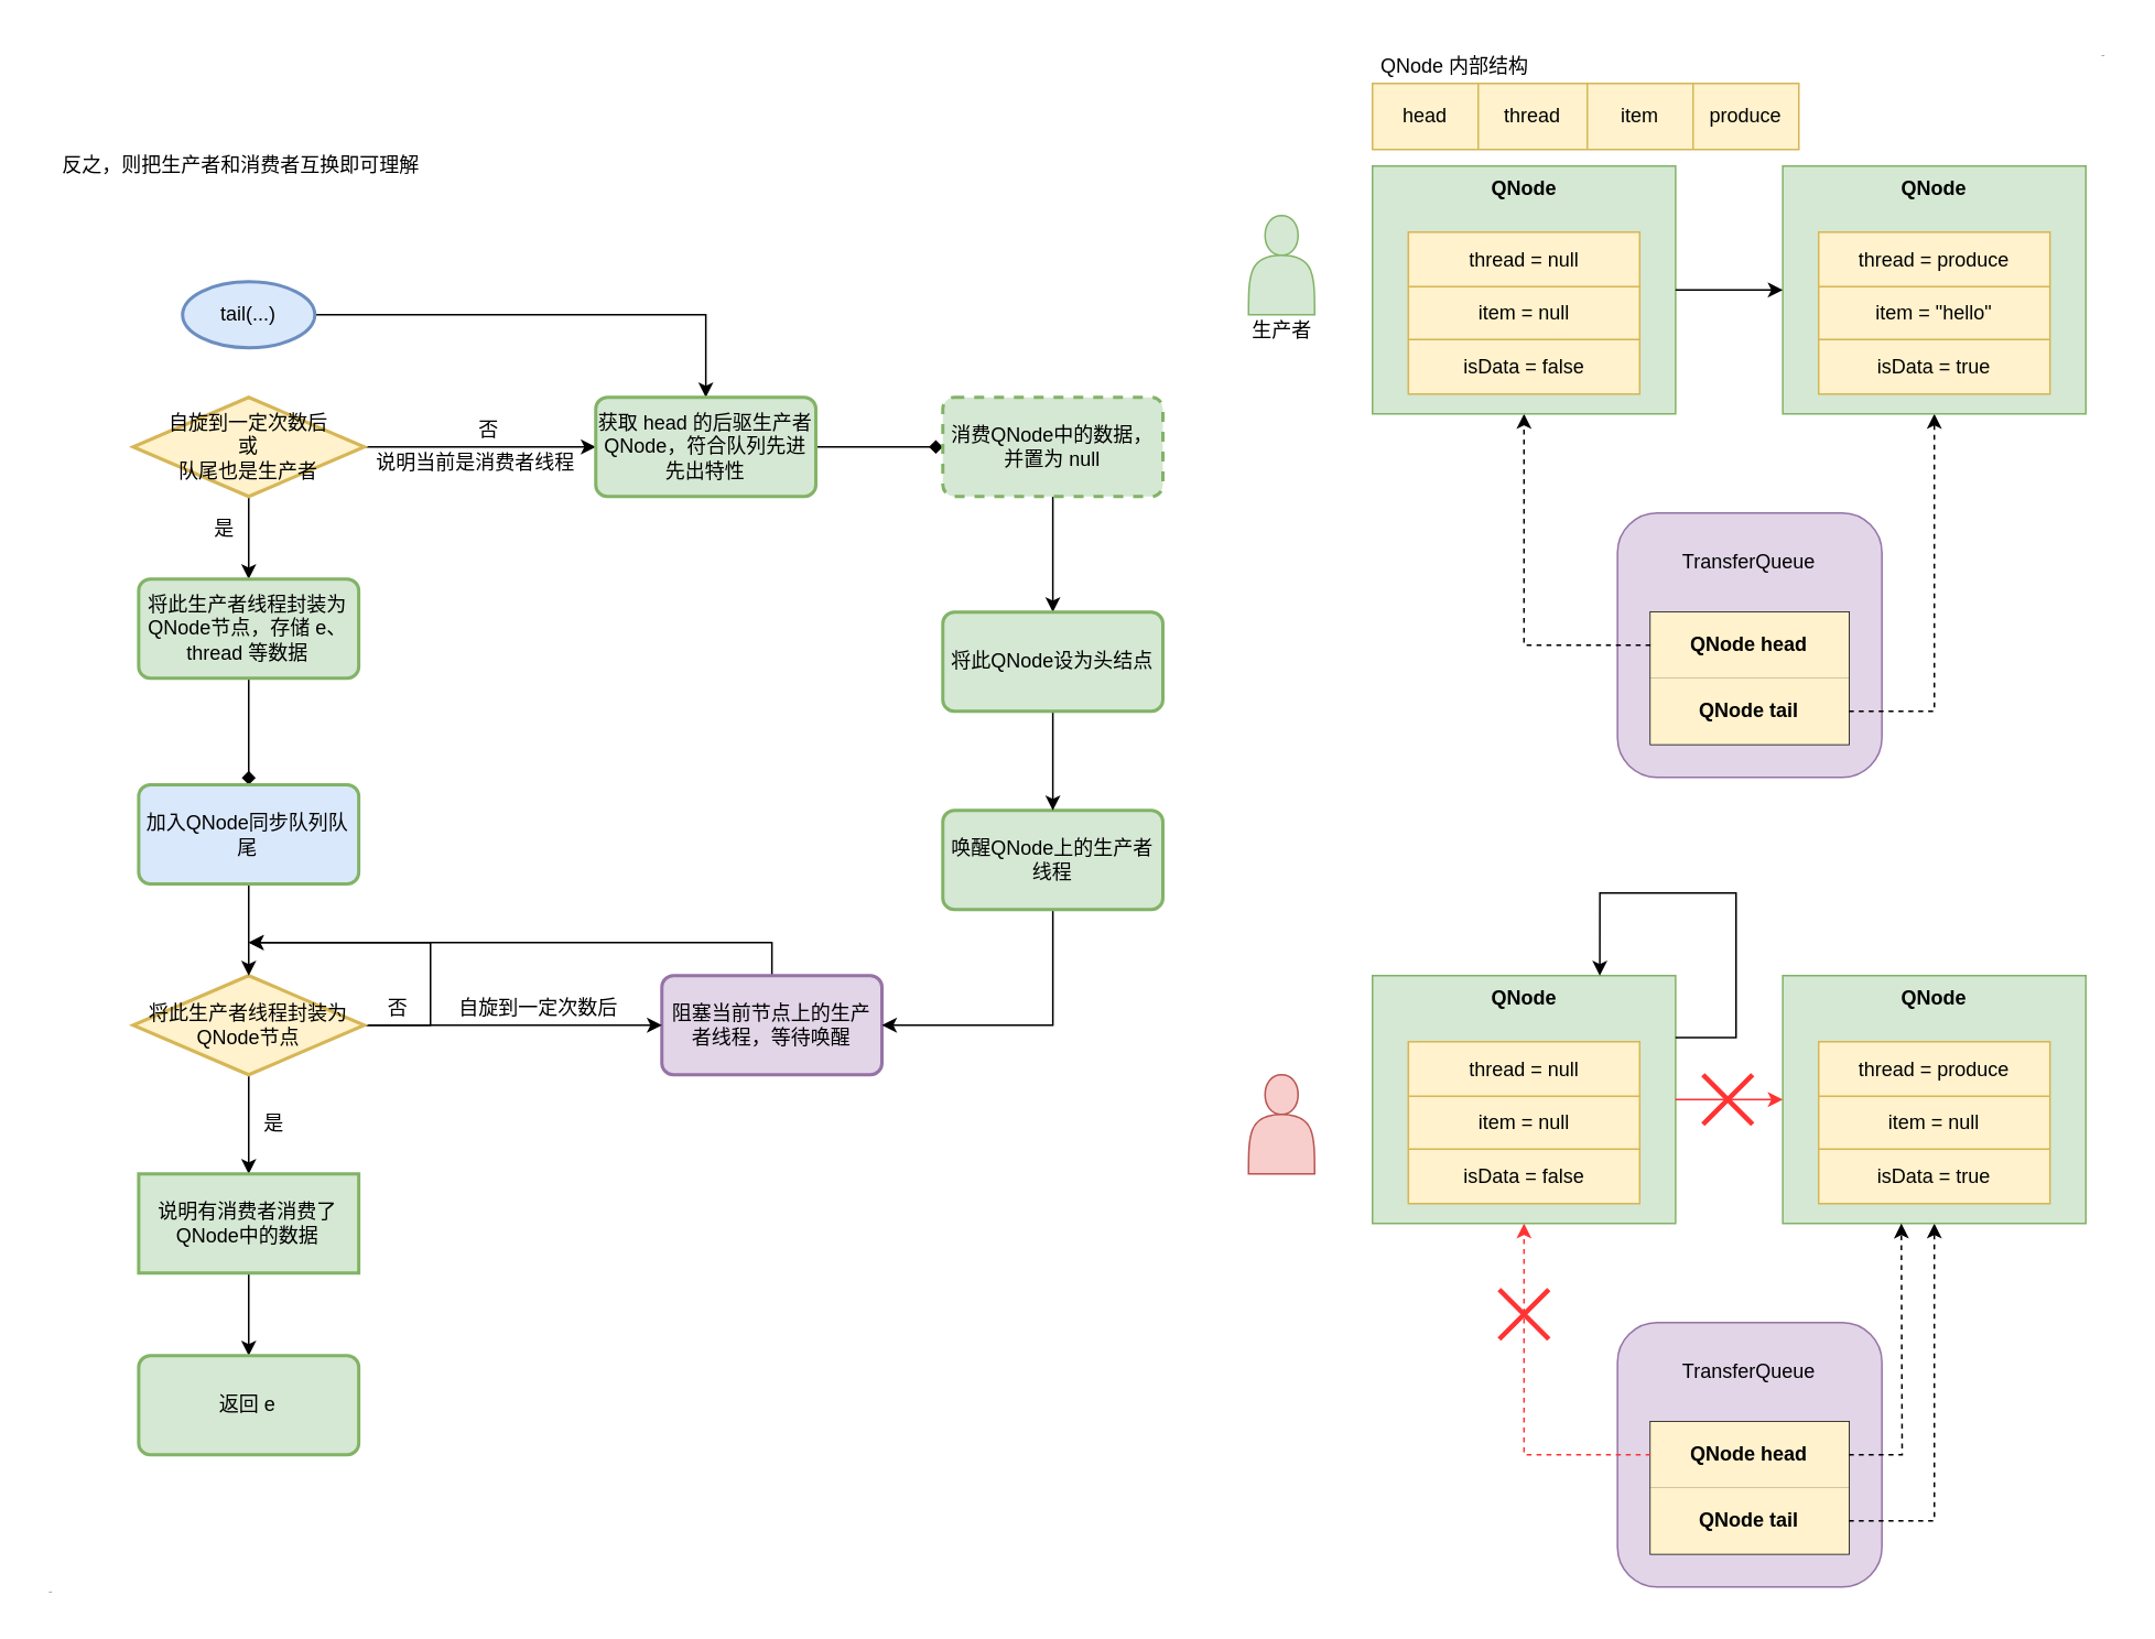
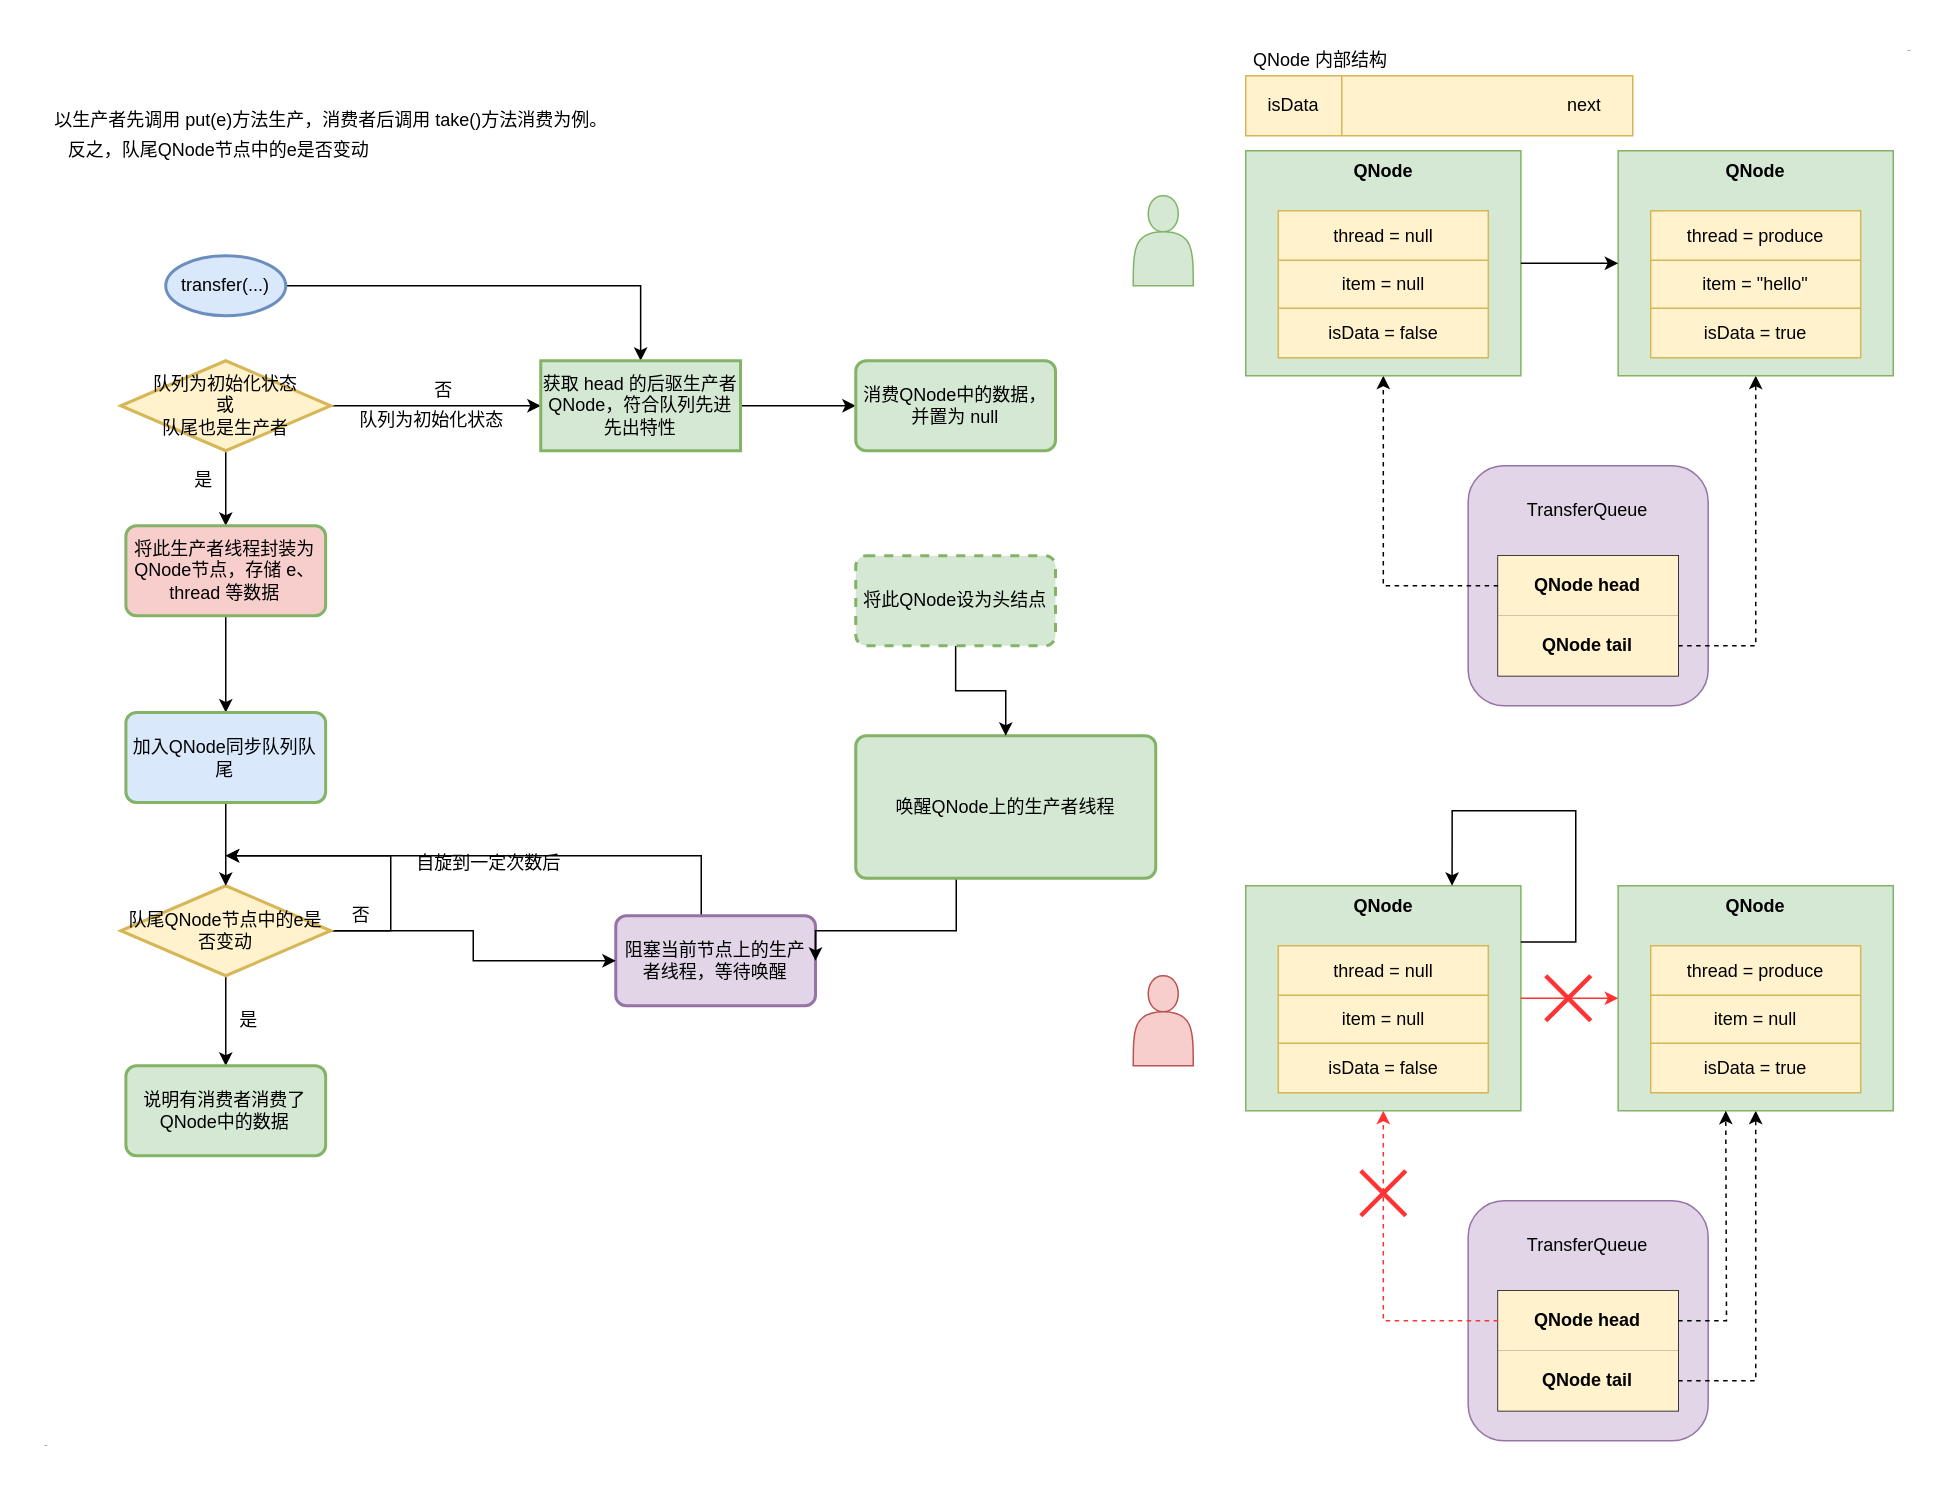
- <mxCell id="28" value="head" style="shape=partialRectangle;html=1;whiteSpace=wrap;connectable=0;fillColor=none;top=0;left=0;bottom=0;right=0;overflow=hidden;" parent="27" vertex="1"><mxGeometry width="64" height="40" as="geometry" /></mxCell>
+ <mxCell id="28" value="isData" style="shape=partialRectangle;html=1;whiteSpace=wrap;connectable=0;fillColor=none;top=0;left=0;bottom=0;right=0;overflow=hidden;" parent="27" vertex="1"><mxGeometry width="64" height="40" as="geometry" /></mxCell>
- <mxCell id="29" value="thread" style="shape=partialRectangle;html=1;whiteSpace=wrap;connectable=0;fillColor=none;top=0;left=0;bottom=0;right=0;overflow=hidden;" parent="27" vertex="1"><mxGeometry x="64" width="66" height="40" as="geometry" /></mxCell>
- <mxCell id="30" value="item" style="shape=partialRectangle;html=1;whiteSpace=wrap;connectable=0;fillColor=none;top=0;left=0;bottom=0;right=0;overflow=hidden;" parent="27" vertex="1"><mxGeometry x="130" width="64" height="40" as="geometry" /></mxCell>
- <mxCell id="31" value="produce" style="shape=partialRectangle;html=1;whiteSpace=wrap;connectable=0;fillColor=none;top=0;left=0;bottom=0;right=0;overflow=hidden;" parent="27" vertex="1"><mxGeometry x="194" width="64" height="40" as="geometry" /></mxCell>
+ <mxCell id="31" value="next" style="shape=partialRectangle;html=1;whiteSpace=wrap;connectable=0;fillColor=none;top=0;left=0;bottom=0;right=0;overflow=hidden;" parent="27" vertex="1"><mxGeometry x="194" width="64" height="40" as="geometry" /></mxCell>
+ <mxCell id="10" value="以生产者先调用 put(e)方法生产，消费者后调用 take()方法消费为例。" style="text;html=1;align=center;verticalAlign=middle;resizable=0;points=[];autosize=1;" parent="1" vertex="1"><mxGeometry x="30" y="70" width="380" height="20" as="geometry" /></mxCell>
- <mxCell id="11" value="反之，则把生产者和消费者互换即可理解" style="text;html=1;align=center;verticalAlign=middle;resizable=0;points=[];autosize=1;" parent="1" vertex="1"><mxGeometry x="30" y="90" width="230" height="20" as="geometry" /></mxCell>
+ <mxCell id="11" value="反之，队尾QNode节点中的e是否变动" style="text;html=1;align=center;verticalAlign=middle;resizable=0;points=[];autosize=1;" parent="1" vertex="1"><mxGeometry x="30" y="90" width="230" height="20" as="geometry" /></mxCell>
- <mxCell id="6" value="tail(...)" style="strokeWidth=2;html=1;shape=mxgraph.flowchart.start_1;whiteSpace=wrap;fillColor=#dae8fc;strokeColor=#6c8ebf;" parent="1" vertex="1"><mxGeometry x="110" y="170" width="80" height="40" as="geometry" /></mxCell>
+ <mxCell id="6" value="transfer(...)" style="strokeWidth=2;html=1;shape=mxgraph.flowchart.start_1;whiteSpace=wrap;fillColor=#dae8fc;strokeColor=#6c8ebf;" parent="1" vertex="1"><mxGeometry x="110" y="170" width="80" height="40" as="geometry" /></mxCell>
- <mxCell id="83" value="生产者" style="text;html=1;align=center;verticalAlign=middle;resizable=0;points=[];autosize=1;" parent="81" vertex="1"><mxGeometry y="60" width="50" height="20" as="geometry" /></mxCell>
- <mxCell id="4" value="自旋到一定次数后&lt;br&gt;或&lt;br&gt;队尾也是生产者" style="strokeWidth=2;html=1;shape=mxgraph.flowchart.decision;whiteSpace=wrap;fillColor=#fff2cc;strokeColor=#d6b656;" parent="1" vertex="1"><mxGeometry x="80" y="240" width="140" height="60" as="geometry" /></mxCell>
+ <mxCell id="4" value="队列为初始化状态&lt;br&gt;或&lt;br&gt;队尾也是生产者" style="strokeWidth=2;html=1;shape=mxgraph.flowchart.decision;whiteSpace=wrap;fillColor=#fff2cc;strokeColor=#d6b656;" parent="1" vertex="1"><mxGeometry x="80" y="240" width="140" height="60" as="geometry" /></mxCell>
- <mxCell id="74" value="获取 head 的后驱生产者QNode，符合队列先进先出特性" style="rounded=1;whiteSpace=wrap;html=1;absoluteArcSize=1;arcSize=14;strokeWidth=2;fillColor=#d5e8d4;strokeColor=#82b366;" parent="1" vertex="1"><mxGeometry x="360.01" y="240" width="133.17" height="60" as="geometry" /></mxCell>
+ <mxCell id="74" value="获取 head 的后驱生产者QNode，符合队列先进先出特性" style="whiteSpace=wrap;html=1;absoluteArcSize=1;arcSize=14;strokeWidth=2;fillColor=#d5e8d4;strokeColor=#82b366;rounded=0;" parent="1" vertex="1"><mxGeometry x="360.01" y="240" width="133.17" height="60" as="geometry" /></mxCell>
- <mxCell id="73" style="edgeStyle=orthogonalEdgeStyle;rounded=0;orthogonalLoop=1;jettySize=auto;html=1;entryX=0;entryY=0.5;entryDx=0;entryDy=0;endArrow=diamond;" parent="1" source="74" target="76" edge="1"><mxGeometry relative="1" as="geometry"><mxPoint x="570" y="270" as="targetPoint" /></mxGeometry></mxCell>
+ <mxCell id="73" style="edgeStyle=orthogonalEdgeStyle;rounded=0;orthogonalLoop=1;jettySize=auto;html=1;entryX=0;entryY=0.5;entryDx=0;entryDy=0;" parent="1" source="74" target="76" edge="1"><mxGeometry relative="1" as="geometry"><mxPoint x="570" y="270" as="targetPoint" /></mxGeometry></mxCell>
- <mxCell id="76" value="消费QNode中的数据，并置为 null" style="rounded=1;whiteSpace=wrap;html=1;absoluteArcSize=1;arcSize=14;strokeWidth=2;fillColor=#d5e8d4;strokeColor=#82b366;dashed=1;" parent="1" vertex="1"><mxGeometry x="570" y="240" width="133.17" height="60" as="geometry" /></mxCell>
+ <mxCell id="76" value="消费QNode中的数据，并置为 null" style="rounded=1;whiteSpace=wrap;html=1;absoluteArcSize=1;arcSize=14;strokeWidth=2;fillColor=#d5e8d4;strokeColor=#82b366;" parent="1" vertex="1"><mxGeometry x="570" y="240" width="133.17" height="60" as="geometry" /></mxCell>
- <mxCell id="72" value="说明当前是消费者线程" style="text;html=1;align=center;verticalAlign=middle;resizable=0;points=[];autosize=1;" parent="1" vertex="1"><mxGeometry x="216.6" y="270" width="140" height="20" as="geometry" /></mxCell>
+ <mxCell id="72" value="队列为初始化状态" style="text;html=1;align=center;verticalAlign=middle;resizable=0;points=[];autosize=1;" parent="1" vertex="1"><mxGeometry x="216.6" y="270" width="140" height="20" as="geometry" /></mxCell>
- <mxCell id="75" style="edgeStyle=orthogonalEdgeStyle;rounded=0;orthogonalLoop=1;jettySize=auto;html=1;" parent="1" source="76" target="80" edge="1"><mxGeometry relative="1" as="geometry" /></mxCell>
- <mxCell id="14" value="将此生产者线程封装为QNode节点，存储 e、thread 等数据" style="rounded=1;whiteSpace=wrap;html=1;absoluteArcSize=1;arcSize=14;strokeWidth=2;fillColor=#d5e8d4;strokeColor=#82b366;" parent="1" vertex="1"><mxGeometry x="83.42" y="350" width="133.17" height="60" as="geometry" /></mxCell>
+ <mxCell id="14" value="将此生产者线程封装为QNode节点，存储 e、thread 等数据" style="rounded=1;whiteSpace=wrap;html=1;absoluteArcSize=1;arcSize=14;strokeWidth=2;fillColor=#f8cecc;strokeColor=#82b366;" parent="1" vertex="1"><mxGeometry x="83.42" y="350" width="133.17" height="60" as="geometry" /></mxCell>
- <mxCell id="80" value="将此QNode设为头结点" style="rounded=1;whiteSpace=wrap;html=1;absoluteArcSize=1;arcSize=14;strokeWidth=2;fillColor=#d5e8d4;strokeColor=#82b366;" parent="1" vertex="1"><mxGeometry x="570" y="370" width="133.17" height="60" as="geometry" /></mxCell>
+ <mxCell id="80" value="将此QNode设为头结点" style="rounded=1;whiteSpace=wrap;html=1;absoluteArcSize=1;arcSize=14;strokeWidth=2;fillColor=#d5e8d4;strokeColor=#82b366;dashed=1;" parent="1" vertex="1"><mxGeometry x="570" y="370" width="133.17" height="60" as="geometry" /></mxCell>
- <mxCell id="13" style="edgeStyle=orthogonalEdgeStyle;rounded=0;orthogonalLoop=1;jettySize=auto;html=1;entryX=0.5;entryY=0;entryDx=0;entryDy=0;endArrow=diamond;" parent="1" source="14" target="20" edge="1"><mxGeometry relative="1" as="geometry" /></mxCell>
+ <mxCell id="13" style="edgeStyle=orthogonalEdgeStyle;rounded=0;orthogonalLoop=1;jettySize=auto;html=1;entryX=0.5;entryY=0;entryDx=0;entryDy=0;" parent="1" source="14" target="20" edge="1"><mxGeometry relative="1" as="geometry" /></mxCell>
- <mxCell id="78" value="唤醒QNode上的生产者线程" style="rounded=1;whiteSpace=wrap;html=1;absoluteArcSize=1;arcSize=14;strokeWidth=2;fillColor=#d5e8d4;strokeColor=#82b366;" parent="1" vertex="1"><mxGeometry x="570" y="490" width="133.17" height="60" as="geometry" /></mxCell>
+ <mxCell id="78" value="唤醒QNode上的生产者线程" style="rounded=1;whiteSpace=wrap;html=1;absoluteArcSize=1;arcSize=14;strokeWidth=2;fillColor=#d5e8d4;strokeColor=#82b366;" parent="1" vertex="1"><mxGeometry x="570" y="490" width="200" height="95" as="geometry" /></mxCell>
- <mxCell id="22" value="自旋到一定次数后" style="text;html=1;align=center;verticalAlign=middle;resizable=0;points=[];autosize=1;" parent="1" vertex="1"><mxGeometry x="270" y="600" width="110" height="20" as="geometry" /></mxCell>
+ <mxCell id="22" value="自旋到一定次数后" style="text;html=1;align=center;verticalAlign=middle;resizable=0;points=[];autosize=1;" parent="1" vertex="1"><mxGeometry x="270" y="565" width="110" height="20" as="geometry" /></mxCell>
- <mxCell id="18" value="将此生产者线程封装为QNode节点" style="strokeWidth=2;html=1;shape=mxgraph.flowchart.decision;whiteSpace=wrap;fillColor=#fff2cc;strokeColor=#d6b656;" parent="1" vertex="1"><mxGeometry x="80.01" y="590" width="140" height="60" as="geometry" /></mxCell>
+ <mxCell id="18" value="队尾QNode节点中的e是否变动" style="strokeWidth=2;html=1;shape=mxgraph.flowchart.decision;whiteSpace=wrap;fillColor=#fff2cc;strokeColor=#d6b656;" parent="1" vertex="1"><mxGeometry x="80.01" y="590" width="140" height="60" as="geometry" /></mxCell>
- <mxCell id="9" value="阻塞当前节点上的生产者线程，等待唤醒" style="rounded=1;whiteSpace=wrap;html=1;absoluteArcSize=1;arcSize=14;strokeWidth=2;fillColor=#e1d5e7;strokeColor=#9673a6;" parent="1" vertex="1"><mxGeometry x="399.997" y="590" width="133.171" height="60" as="geometry" /></mxCell>
+ <mxCell id="9" value="阻塞当前节点上的生产者线程，等待唤醒" style="rounded=1;whiteSpace=wrap;html=1;absoluteArcSize=1;arcSize=14;strokeWidth=2;fillColor=#e1d5e7;strokeColor=#9673a6;" parent="1" vertex="1"><mxGeometry x="409.997" y="610" width="133.171" height="60" as="geometry" /></mxCell>
- <mxCell id="68" value="说明有消费者消费了QNode中的数据" style="whiteSpace=wrap;html=1;absoluteArcSize=1;arcSize=14;strokeWidth=2;fillColor=#d5e8d4;strokeColor=#82b366;rounded=0;" parent="1" vertex="1"><mxGeometry x="83.427" y="710" width="133.171" height="60" as="geometry" /></mxCell>
+ <mxCell id="68" value="说明有消费者消费了QNode中的数据" style="rounded=1;whiteSpace=wrap;html=1;absoluteArcSize=1;arcSize=14;strokeWidth=2;fillColor=#d5e8d4;strokeColor=#82b366;" parent="1" vertex="1"><mxGeometry x="83.427" y="710" width="133.171" height="60" as="geometry" /></mxCell>
- <mxCell id="67" style="edgeStyle=orthogonalEdgeStyle;rounded=0;orthogonalLoop=1;jettySize=auto;html=1;entryX=0.5;entryY=0;entryDx=0;entryDy=0;" parent="1" source="68" target="70" edge="1"><mxGeometry relative="1" as="geometry"><mxPoint x="150.012" y="820" as="targetPoint" /></mxGeometry></mxCell>
- <mxCell id="70" value="返回 e" style="rounded=1;whiteSpace=wrap;html=1;absoluteArcSize=1;arcSize=14;strokeWidth=2;fillColor=#d5e8d4;strokeColor=#82b366;" parent="1" vertex="1"><mxGeometry x="83.427" y="820" width="133.171" height="60" as="geometry" /></mxCell>
